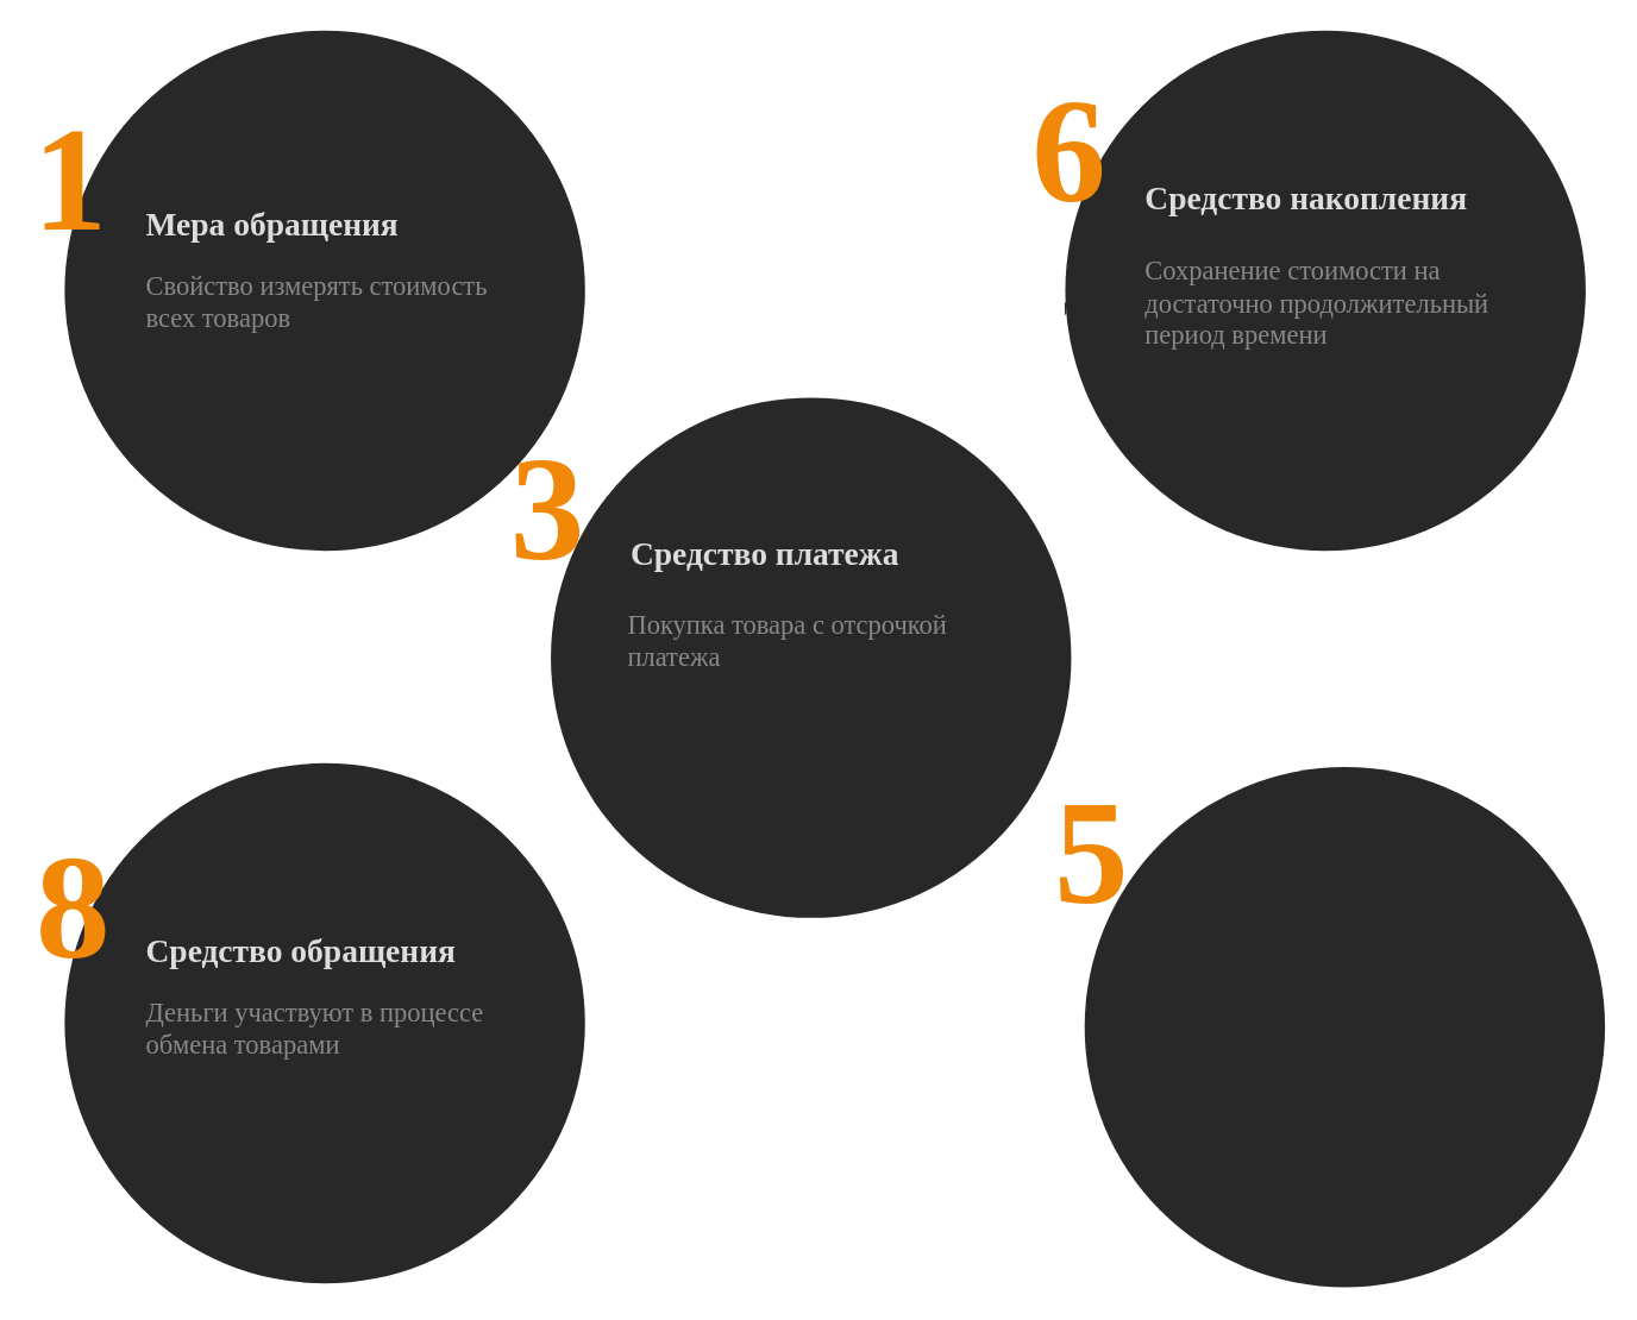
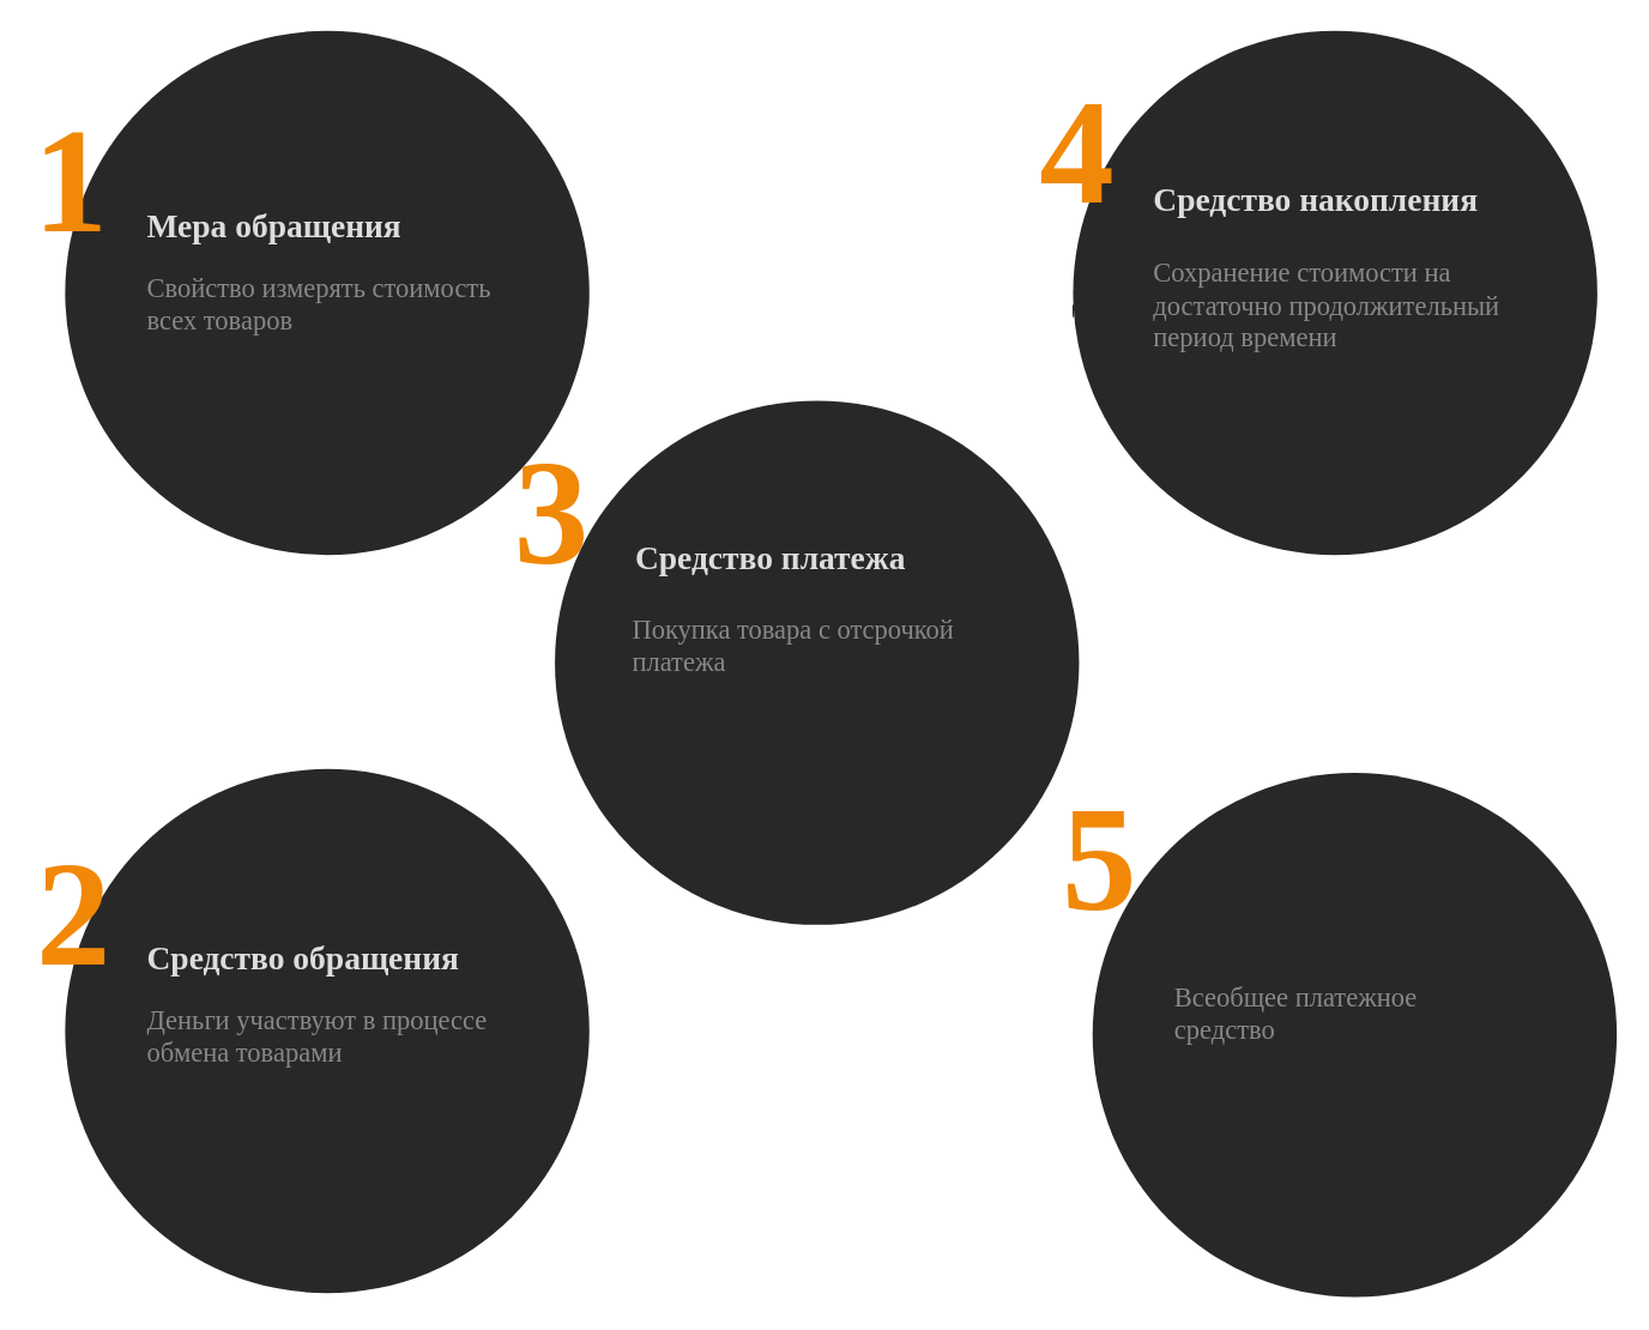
- <mxCell id="11" value="6" style="text;html=1;resizable=0;points=[];autosize=1;align=left;verticalAlign=top;spacingTop=-4;fontSize=100;fontFamily=Verdana;fontColor=#F18808;fontStyle=1" parent="1" vertex="1"><mxGeometry x="692" y="39" width="74" height="120" as="geometry" /></mxCell>
+ <mxCell id="11" value="4" style="text;html=1;resizable=0;points=[];autosize=1;align=left;verticalAlign=top;spacingTop=-4;fontSize=100;fontFamily=Verdana;fontColor=#F18808;fontStyle=1" parent="1" vertex="1"><mxGeometry x="692" y="39" width="74" height="120" as="geometry" /></mxCell>
- <mxCell id="10" value="8" style="text;html=1;resizable=0;points=[];autosize=1;align=left;verticalAlign=top;spacingTop=-4;fontSize=100;fontFamily=Verdana;fontColor=#F18808;fontStyle=1" parent="1" vertex="1"><mxGeometry x="22" y="548" width="90" height="130" as="geometry" /></mxCell>
+ <mxCell id="10" value="2" style="text;html=1;resizable=0;points=[];autosize=1;align=left;verticalAlign=top;spacingTop=-4;fontSize=100;fontFamily=Verdana;fontColor=#F18808;fontStyle=1" parent="1" vertex="1"><mxGeometry x="22" y="548" width="90" height="130" as="geometry" /></mxCell>
+ <mxCell id="20" value="Всеобщее платежное&lt;br&gt;средство" style="text;html=1;resizable=0;points=[];autosize=1;align=left;verticalAlign=top;spacingTop=-4;fontSize=18;fontColor=#888888;fontFamily=Verdana;" parent="1" vertex="1"><mxGeometry x="782" y="652.5" width="220" height="50" as="geometry" /></mxCell>
